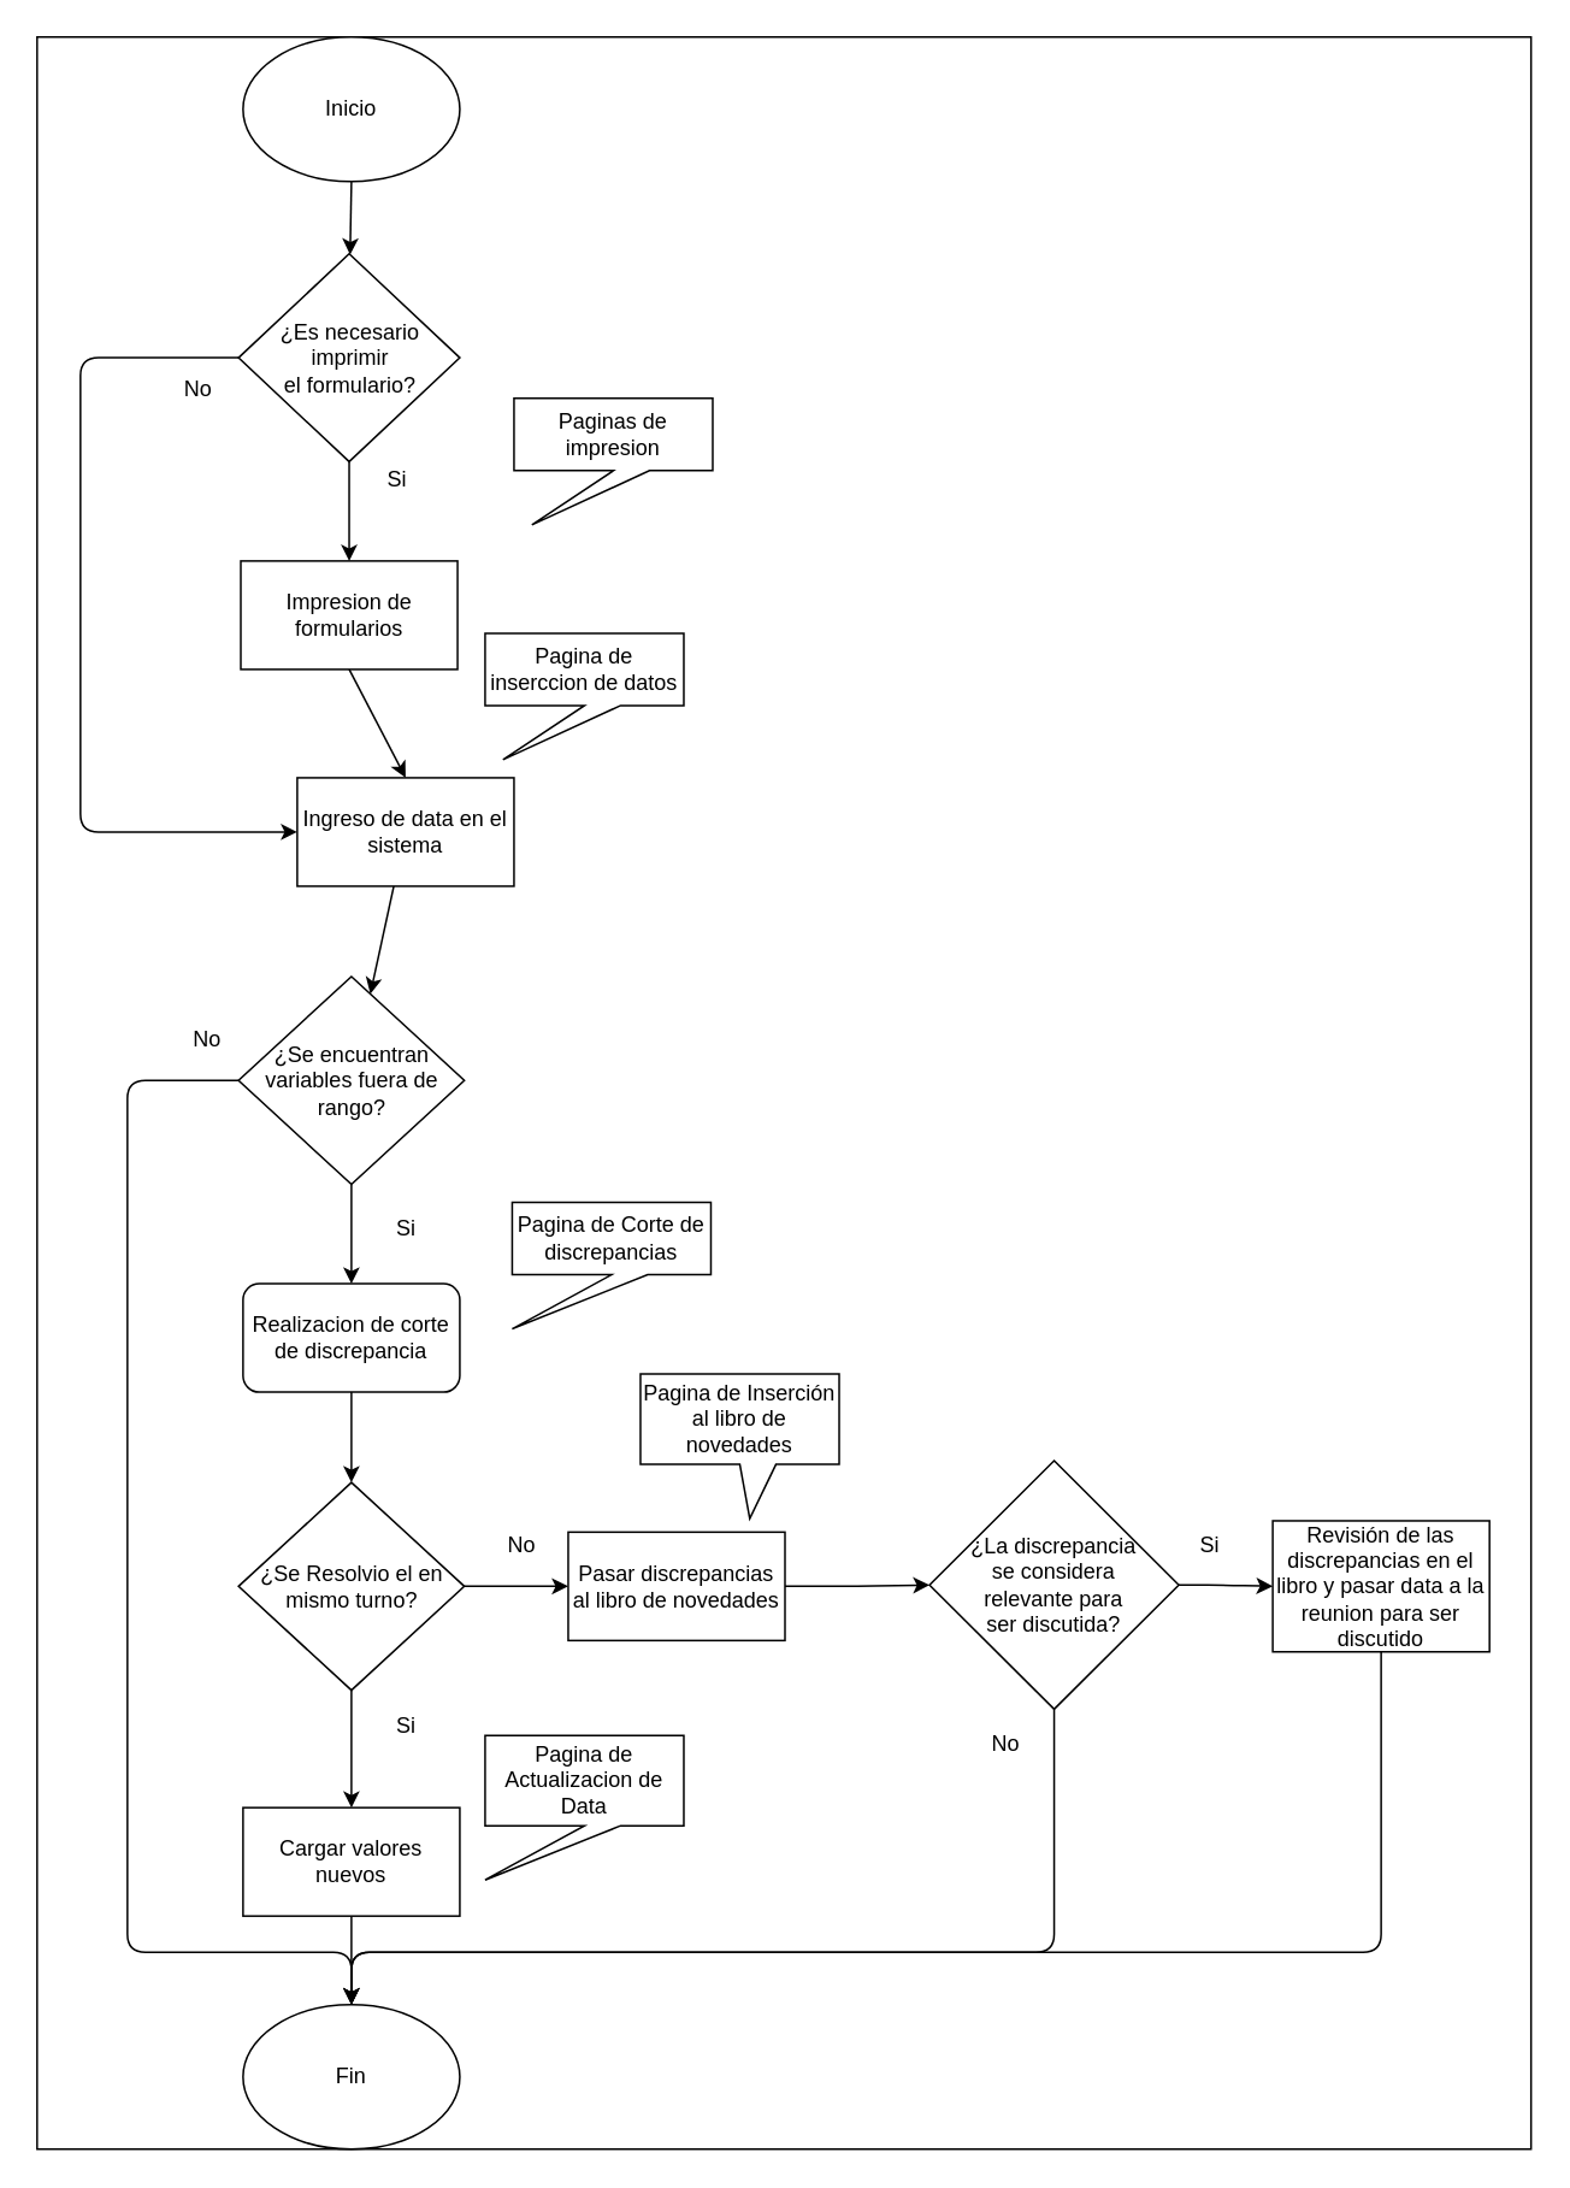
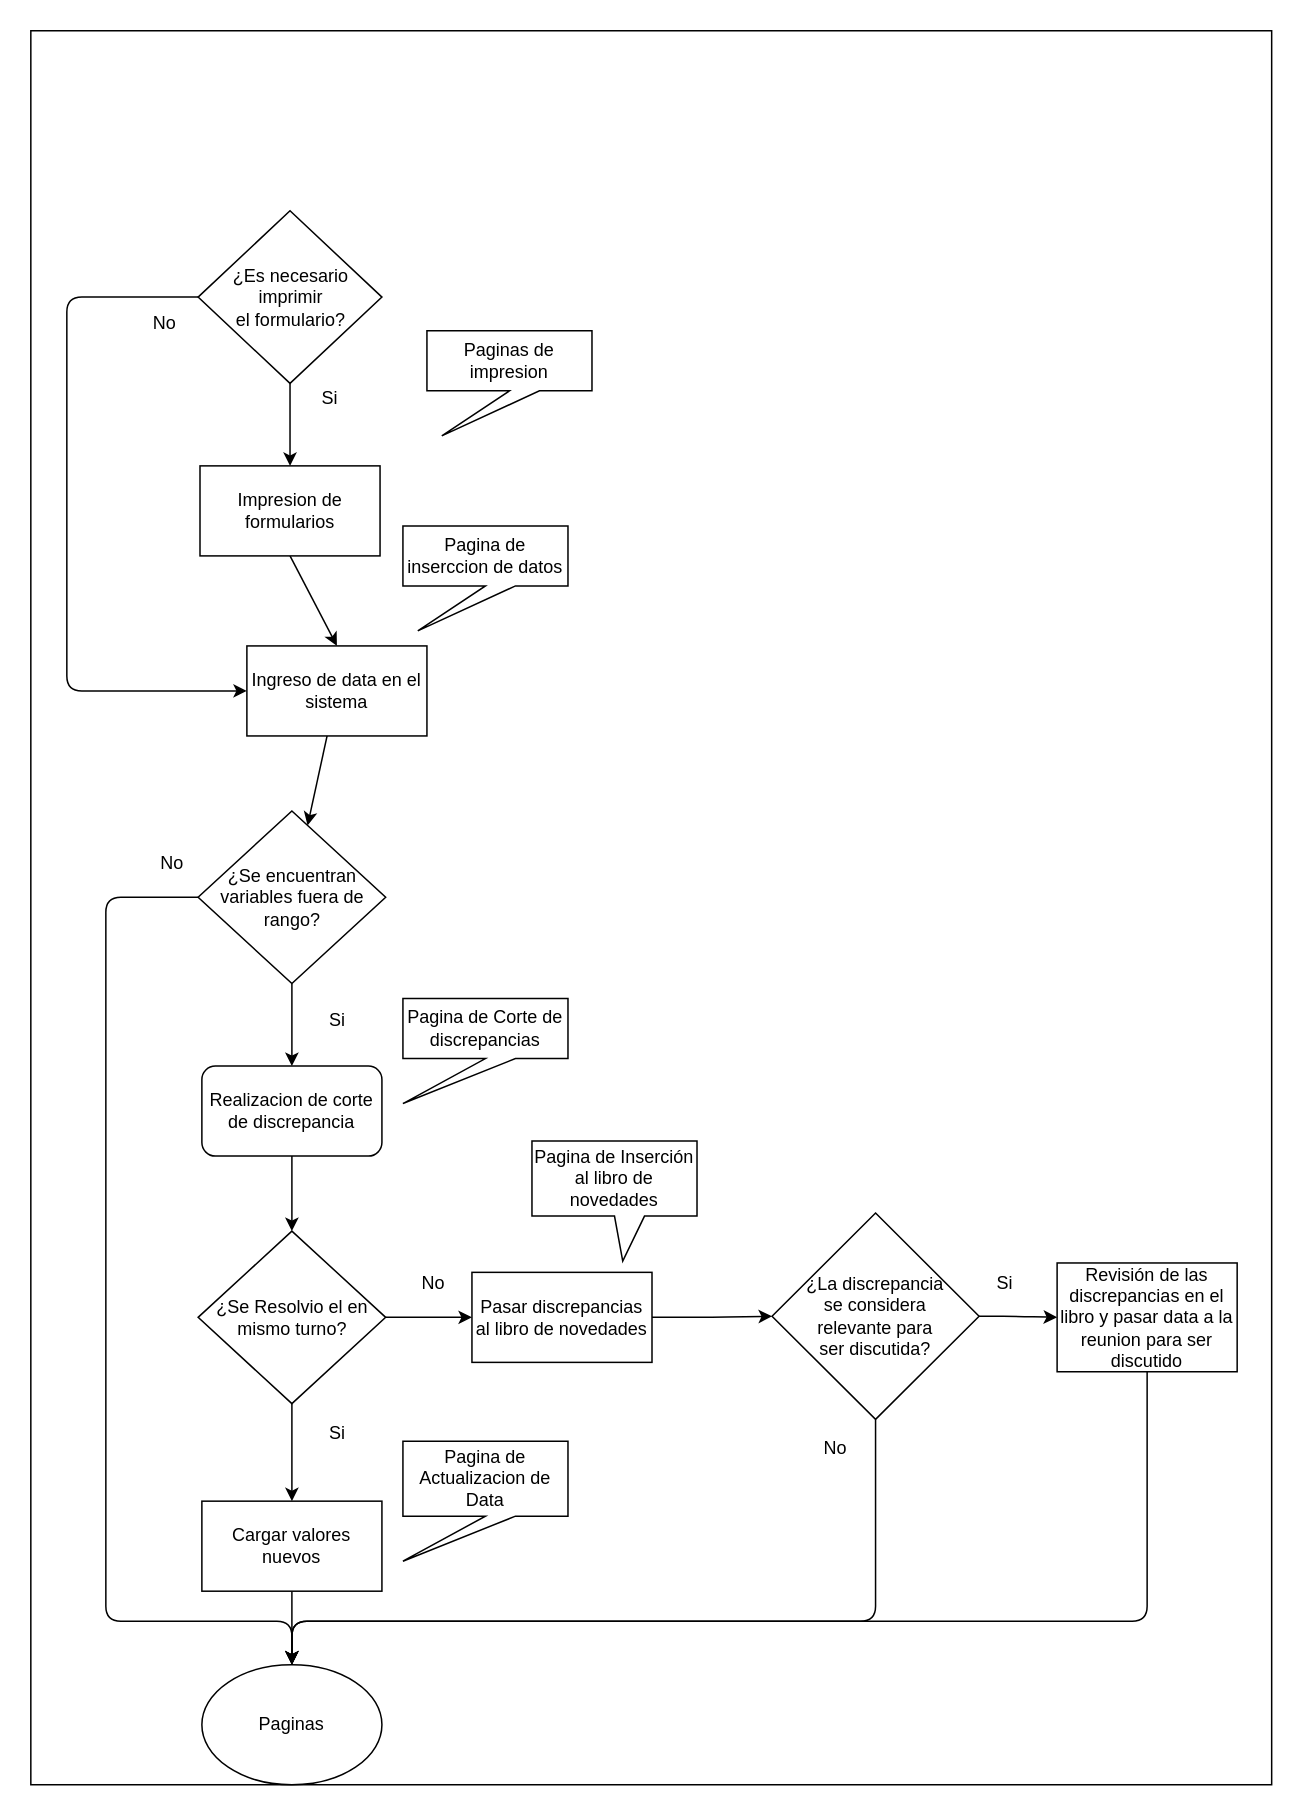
- <mxCell id="4" value="Inicio" style="ellipse;whiteSpace=wrap;html=1;" parent="1" vertex="1"><mxGeometry x="134" width="120" height="80" as="geometry" y="20" /></mxCell>
- <mxCell id="3" value="" style="edgeStyle=none;html=1;" parent="1" source="4" target="40" edge="1"><mxGeometry relative="1" as="geometry" /></mxCell>
- <mxCell id="14" value="Pagina de Corte de discrepancias" style="shape=callout;whiteSpace=wrap;html=1;perimeter=calloutPerimeter;position2=0;" parent="1" vertex="1"><mxGeometry x="283" y="665" width="110" height="70" as="geometry" /></mxCell>
+ <mxCell id="14" value="Pagina de Corte de discrepancias" style="shape=callout;whiteSpace=wrap;html=1;perimeter=calloutPerimeter;position2=0;" parent="1" vertex="1"><mxGeometry x="268" y="665" width="110" height="70" as="geometry" /></mxCell>
- <mxCell id="5" value="Fin" style="ellipse;whiteSpace=wrap;html=1;" parent="1" vertex="1"><mxGeometry x="134" y="1109" width="120" height="80" as="geometry" /></mxCell>
+ <mxCell id="5" value="Paginas" style="ellipse;whiteSpace=wrap;html=1;" parent="1" vertex="1"><mxGeometry x="134" y="1109" width="120" height="80" as="geometry" /></mxCell>
